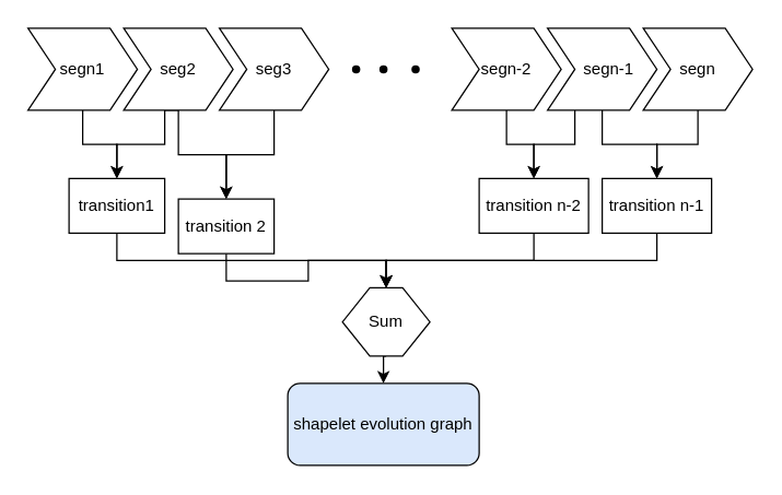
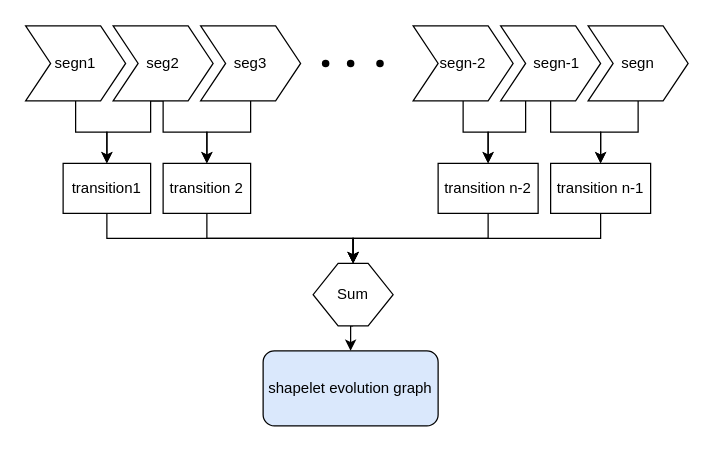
- <mxCell id="22" value="transition 2" style="rounded=0;whiteSpace=wrap;html=1;" vertex="1" parent="1"><mxGeometry x="130" y="145" width="70" height="40" as="geometry" /></mxCell>
+ <mxCell id="22" value="transition 2" style="rounded=0;whiteSpace=wrap;html=1;" vertex="1" parent="1"><mxGeometry x="130" y="130" width="70" height="40" as="geometry" /></mxCell>
